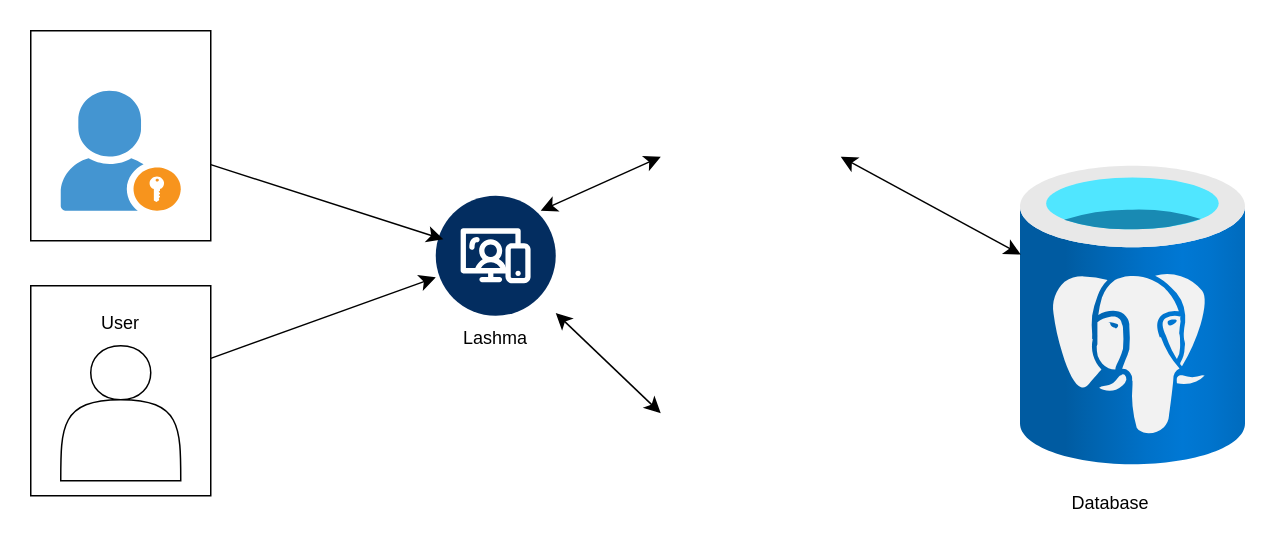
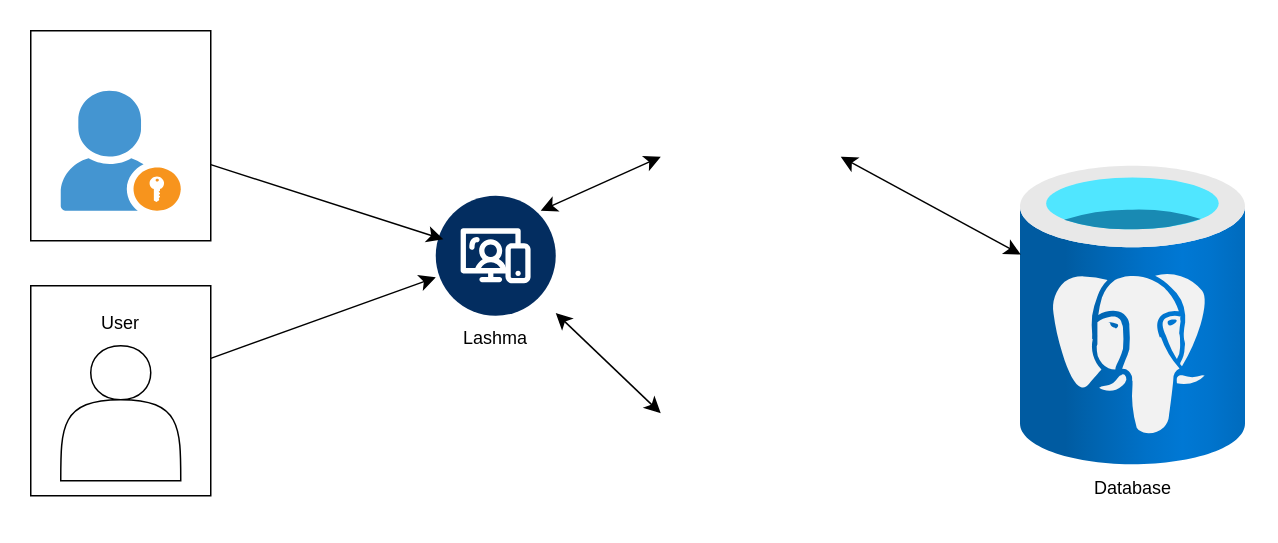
- <mxCell id="17" value="Database" style="text;html=1;align=center;verticalAlign=middle;whiteSpace=wrap;rounded=0;" vertex="1" parent="1"><mxGeometry x="700" y="320" width="80" height="30" as="geometry" /></mxCell>
+ <mxCell id="17" value="Database" style="text;html=1;align=center;verticalAlign=middle;whiteSpace=wrap;rounded=0;" vertex="1" parent="1"><mxGeometry x="715" y="310" width="80" height="30" as="geometry" /></mxCell>
